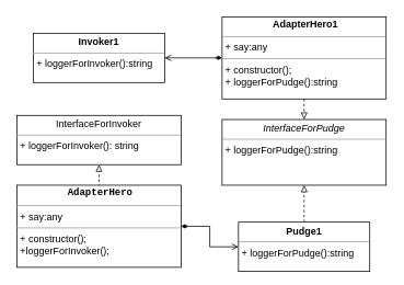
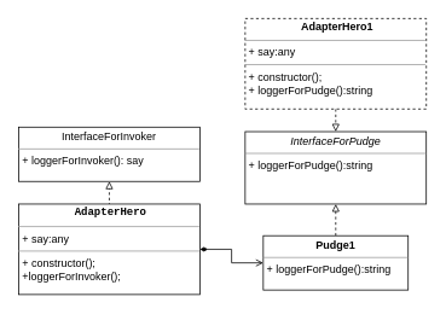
- <mxCell id="4" value="&lt;p style=&quot;margin: 0px ; margin-top: 4px ; text-align: center&quot;&gt;&lt;b&gt;Invoker1&lt;/b&gt;&lt;/p&gt;&lt;hr size=&quot;1&quot;&gt;&lt;p style=&quot;margin: 0px ; margin-left: 4px&quot;&gt;+ loggerForInvoker():string&lt;/p&gt;" style="verticalAlign=top;align=left;overflow=fill;fontSize=12;fontFamily=Helvetica;html=1;whiteSpace=wrap;" parent="1" vertex="1"><mxGeometry x="40" y="40" width="160" height="60" as="geometry" /></mxCell>
- <mxCell id="9" style="edgeStyle=orthogonalEdgeStyle;rounded=0;orthogonalLoop=1;jettySize=auto;html=1;exitX=0;exitY=0.5;exitDx=0;exitDy=0;entryX=1;entryY=0.5;entryDx=0;entryDy=0;fontFamily=Helvetica;fontColor=#000000;startArrow=diamondThin;startFill=1;endArrow=open;endFill=0;" parent="1" source="10" target="4" edge="1"><mxGeometry relative="1" as="geometry" /></mxCell>
- <mxCell id="10" value="&lt;div style=&quot;text-align: center ; line-height: 18px&quot;&gt;&amp;nbsp;&lt;b&gt;AdapterHero1&lt;/b&gt;&lt;/div&gt;&lt;hr size=&quot;1&quot;&gt;&lt;p style=&quot;margin: 0px ; margin-left: 4px&quot;&gt;+ say:any&lt;/p&gt;&lt;hr size=&quot;1&quot;&gt;&lt;p style=&quot;margin: 0px ; margin-left: 4px&quot;&gt;&lt;span&gt;+ constructor();&lt;/span&gt;&lt;br&gt;&lt;/p&gt;&lt;p style=&quot;margin: 0px ; margin-left: 4px&quot;&gt;&lt;span&gt;+ loggerForPudge():string&lt;/span&gt;&lt;/p&gt;" style="verticalAlign=top;align=left;overflow=fill;fontSize=12;fontFamily=Helvetica;html=1;whiteSpace=wrap;spacingTop=0;" parent="1" vertex="1"><mxGeometry x="270" width="200" height="100" as="geometry" y="20" /></mxCell>
+ <mxCell id="10" value="&lt;div style=&quot;text-align: center ; line-height: 18px&quot;&gt;&amp;nbsp;&lt;b&gt;AdapterHero1&lt;/b&gt;&lt;/div&gt;&lt;hr size=&quot;1&quot;&gt;&lt;p style=&quot;margin: 0px ; margin-left: 4px&quot;&gt;+ say:any&lt;/p&gt;&lt;hr size=&quot;1&quot;&gt;&lt;p style=&quot;margin: 0px ; margin-left: 4px&quot;&gt;&lt;span&gt;+ constructor();&lt;/span&gt;&lt;br&gt;&lt;/p&gt;&lt;p style=&quot;margin: 0px ; margin-left: 4px&quot;&gt;&lt;span&gt;+ loggerForPudge():string&lt;/span&gt;&lt;/p&gt;" style="verticalAlign=top;align=left;overflow=fill;fontSize=12;fontFamily=Helvetica;html=1;whiteSpace=wrap;spacingTop=0;dashed=1;" parent="1" vertex="1"><mxGeometry x="270" width="200" height="100" as="geometry" y="20" /></mxCell>
- <mxCell id="2" value="&lt;p style=&quot;margin: 0px ; margin-top: 4px ; text-align: center&quot;&gt;InterfaceForInvoker&lt;/p&gt;&lt;hr size=&quot;1&quot;&gt;&lt;p style=&quot;margin: 0px ; margin-left: 4px&quot;&gt;&lt;span&gt;+ loggerForInvoker(): string&lt;/span&gt;&lt;br&gt;&lt;/p&gt;" style="verticalAlign=top;align=left;overflow=fill;fontSize=12;fontFamily=Helvetica;html=1;whiteSpace=wrap;" parent="1" vertex="1"><mxGeometry x="20" y="140" width="200" height="60" as="geometry" /></mxCell>
+ <mxCell id="2" value="&lt;p style=&quot;margin: 0px ; margin-top: 4px ; text-align: center&quot;&gt;InterfaceForInvoker&lt;/p&gt;&lt;hr size=&quot;1&quot;&gt;&lt;p style=&quot;margin: 0px ; margin-left: 4px&quot;&gt;&lt;span&gt;+ loggerForInvoker(): say&lt;/span&gt;&lt;br&gt;&lt;/p&gt;" style="verticalAlign=top;align=left;overflow=fill;fontSize=12;fontFamily=Helvetica;html=1;whiteSpace=wrap;" parent="1" vertex="1"><mxGeometry x="20" y="140" width="200" height="60" as="geometry" /></mxCell>
- <mxCell id="7" value="&lt;p style=&quot;margin: 0px ; margin-top: 4px ; text-align: center&quot;&gt;&lt;b&gt;Pudge1&lt;/b&gt;&lt;/p&gt;&lt;hr size=&quot;1&quot;&gt;&lt;p style=&quot;margin: 0px ; margin-left: 4px&quot;&gt;+ loggerForPudge():string&lt;br&gt;&lt;/p&gt;" style="verticalAlign=top;align=left;overflow=fill;fontSize=12;fontFamily=Helvetica;html=1;whiteSpace=wrap;" parent="1" vertex="1"><mxGeometry x="290" y="270" width="160" height="60" as="geometry" /></mxCell>
+ <mxCell id="7" value="&lt;p style=&quot;margin: 0px ; margin-top: 4px ; text-align: center&quot;&gt;&lt;b&gt;Pudge1&lt;/b&gt;&lt;/p&gt;&lt;hr size=&quot;1&quot;&gt;&lt;p style=&quot;margin: 0px ; margin-left: 4px&quot;&gt;+ loggerForPudge():string&lt;br&gt;&lt;/p&gt;" style="verticalAlign=top;align=left;overflow=fill;fontSize=12;fontFamily=Helvetica;html=1;whiteSpace=wrap;" parent="1" vertex="1"><mxGeometry x="290" y="260" width="160" height="60" as="geometry" /></mxCell>
